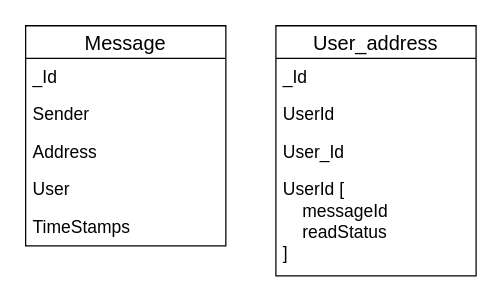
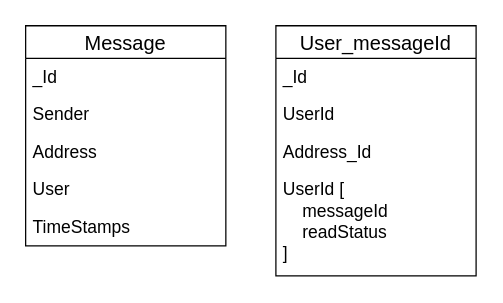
- <mxCell id="8" value="User_address" style="swimlane;fontStyle=0;childLayout=stackLayout;horizontal=1;startSize=26;horizontalStack=0;resizeParent=1;resizeParentMax=0;resizeLast=0;collapsible=1;marginBottom=0;align=center;fontSize=16;" parent="1" vertex="1"><mxGeometry x="220" y="20" width="160" height="200" as="geometry" /></mxCell>
+ <mxCell id="8" value="User_messageId" style="swimlane;fontStyle=0;childLayout=stackLayout;horizontal=1;startSize=26;horizontalStack=0;resizeParent=1;resizeParentMax=0;resizeLast=0;collapsible=1;marginBottom=0;align=center;fontSize=16;" parent="1" vertex="1"><mxGeometry x="220" y="20" width="160" height="200" as="geometry" /></mxCell>
- <mxCell id="11" value="User_Id" style="text;strokeColor=none;fillColor=none;spacingLeft=4;spacingRight=4;overflow=hidden;rotatable=0;points=[[0,0.5],[1,0.5]];portConstraint=eastwest;fontSize=14;" parent="8" vertex="1"><mxGeometry y="86" width="160" height="30" as="geometry" /></mxCell>
+ <mxCell id="11" value="Address_Id" style="text;strokeColor=none;fillColor=none;spacingLeft=4;spacingRight=4;overflow=hidden;rotatable=0;points=[[0,0.5],[1,0.5]];portConstraint=eastwest;fontSize=14;" parent="8" vertex="1"><mxGeometry y="86" width="160" height="30" as="geometry" /></mxCell>
